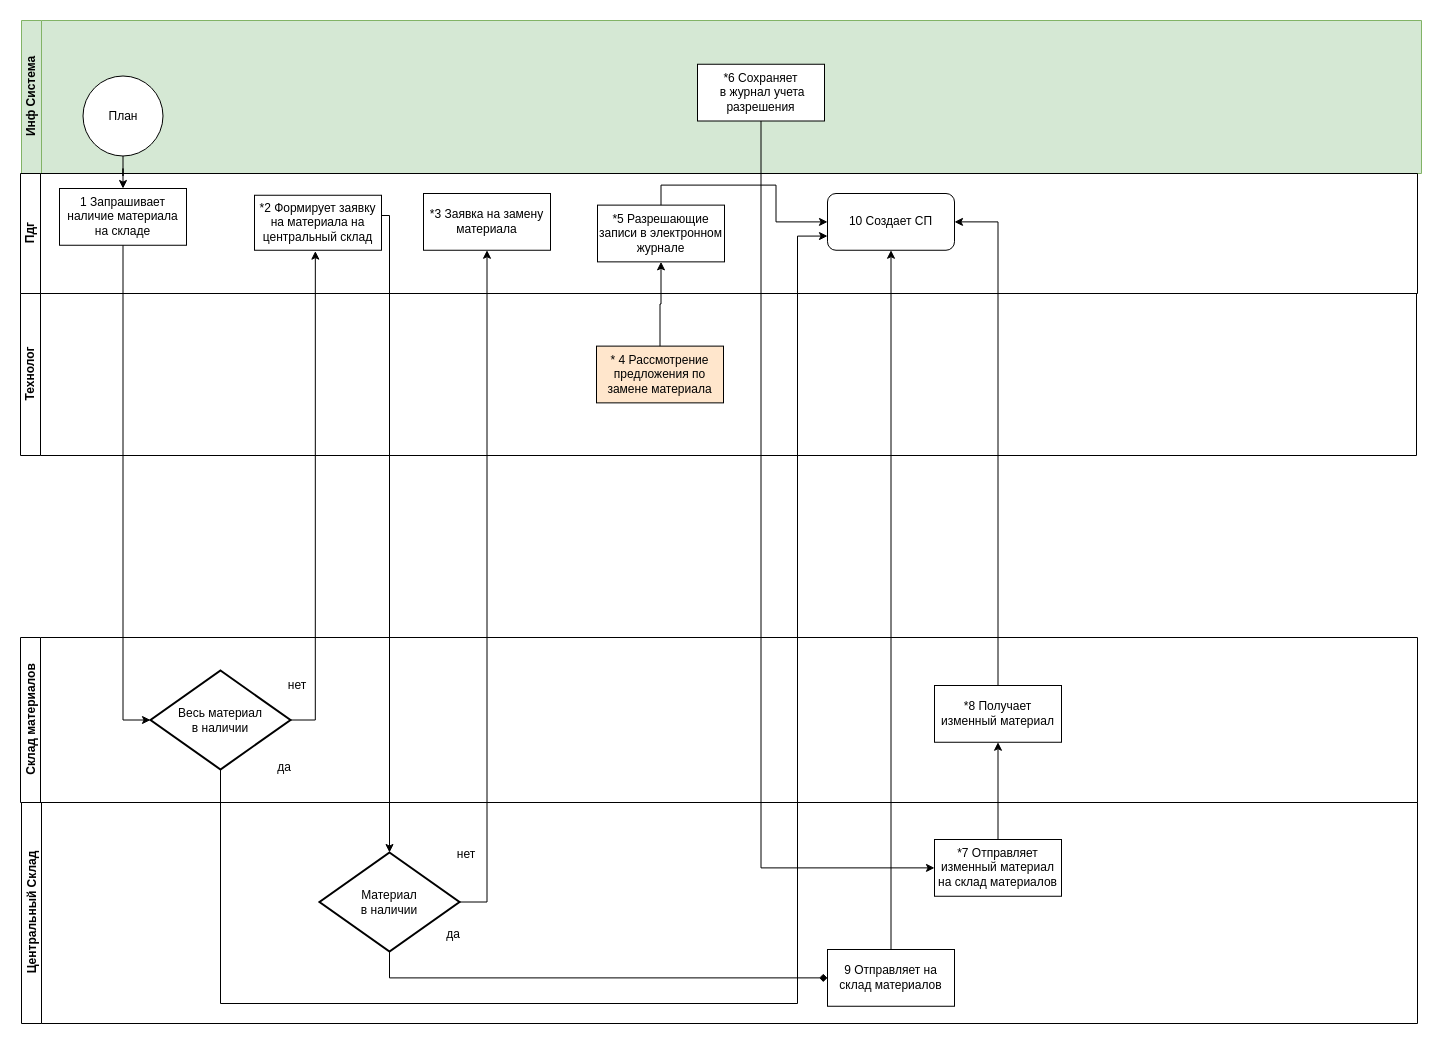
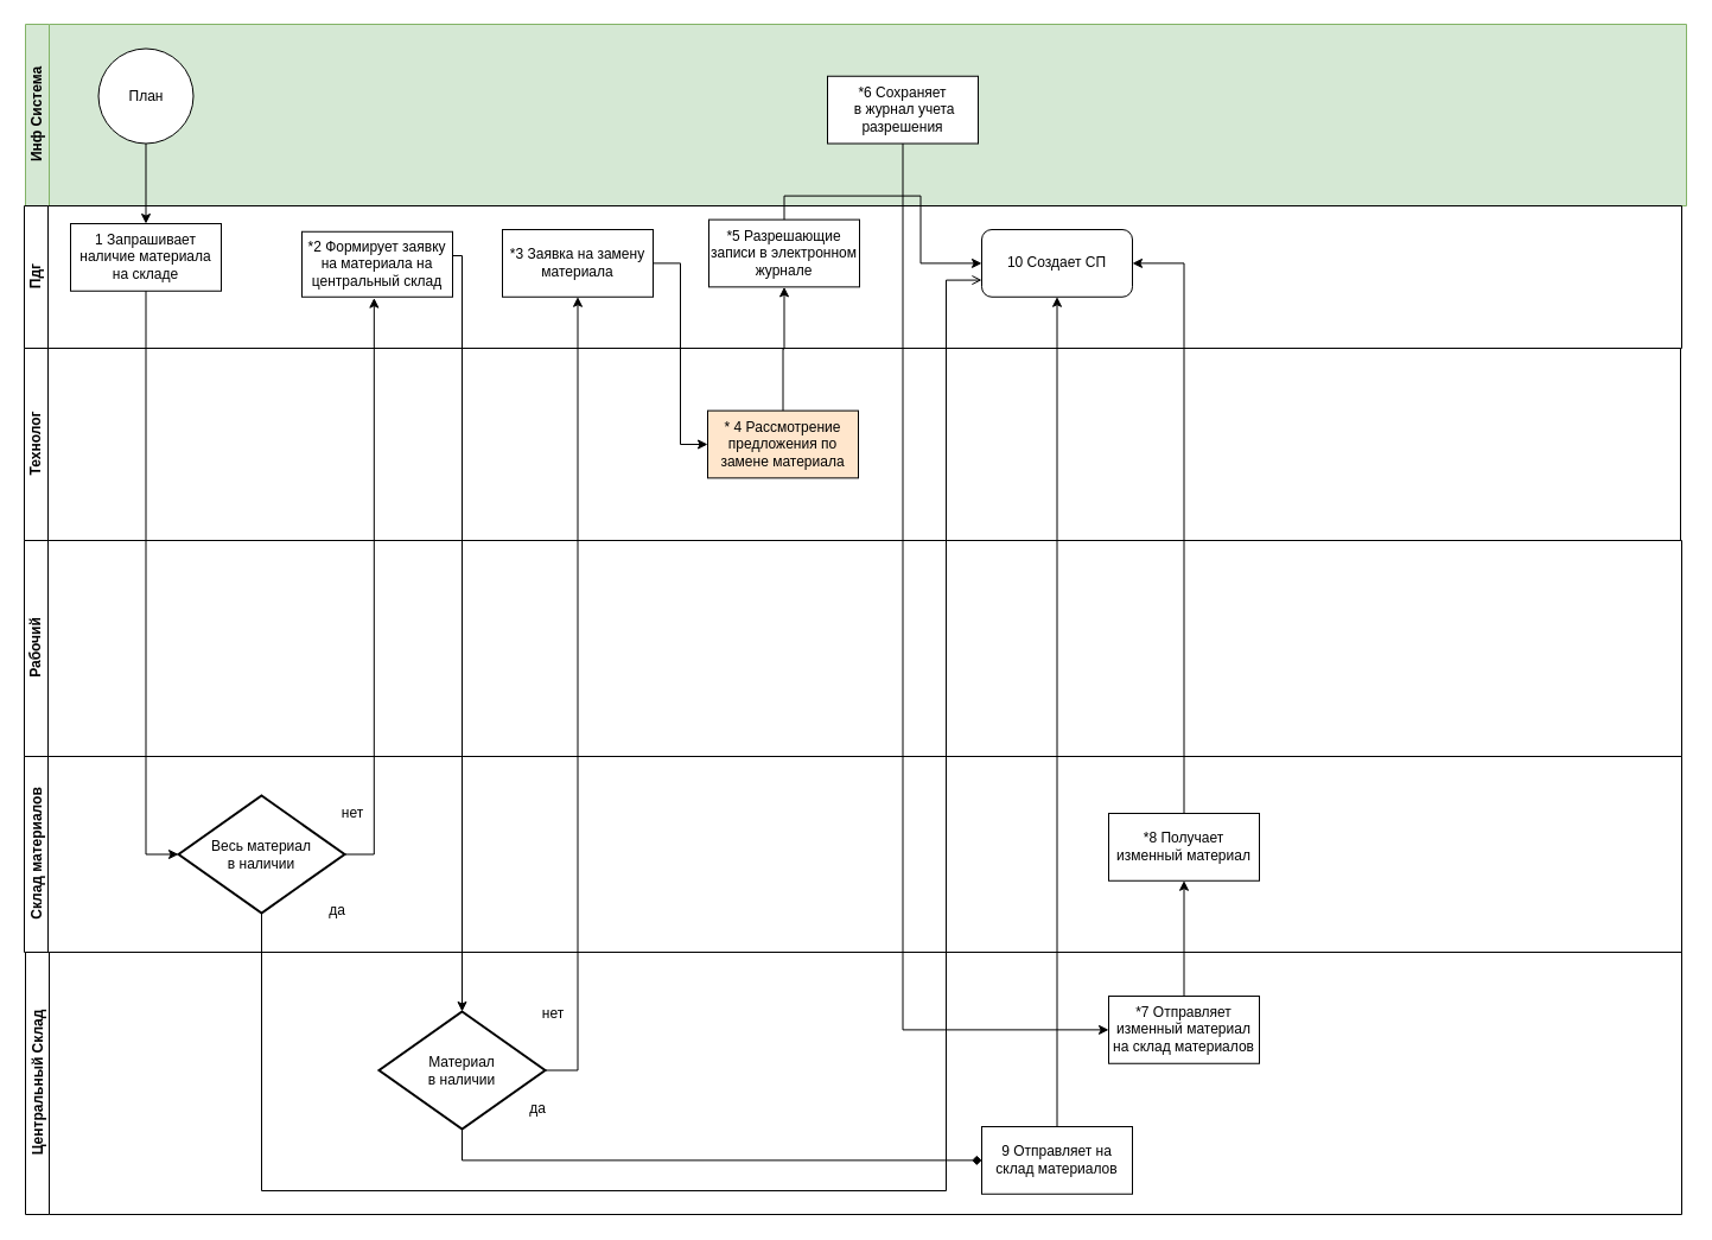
- <mxCell id="8" value="План" style="ellipse;whiteSpace=wrap;html=1;aspect=fixed;" vertex="1" parent="7"><mxGeometry x="61.5" y="55.5" width="80" height="80" as="geometry" /></mxCell>
+ <mxCell id="8" value="План" style="ellipse;whiteSpace=wrap;html=1;aspect=fixed;" vertex="1" parent="7"><mxGeometry x="61.5" y="20.5" width="80" height="80" as="geometry" /></mxCell>
- <mxCell id="16" value="*5 Разрешающие записи в электронном журнале" style="rounded=0;whiteSpace=wrap;html=1;fontFamily=Helvetica;fontSize=12;fontColor=#000000;align=center;" vertex="1" parent="13"><mxGeometry x="577" y="31.62" width="127" height="56.75" as="geometry" /></mxCell>
+ <mxCell id="16" value="*5 Разрешающие записи в электронном журнале" style="rounded=0;whiteSpace=wrap;html=1;fontFamily=Helvetica;fontSize=12;fontColor=#000000;align=center;" vertex="1" parent="13"><mxGeometry x="577" y="11.62" width="127" height="56.75" as="geometry" /></mxCell>
- <mxCell id="27" style="edgeStyle=orthogonalEdgeStyle;rounded=0;orthogonalLoop=1;jettySize=auto;html=1;exitX=0.5;exitY=1;exitDx=0;exitDy=0;exitPerimeter=0;entryX=0;entryY=0.75;entryDx=0;entryDy=0;" edge="1" parent="1" source="3" target="17"><mxGeometry relative="1" as="geometry"><mxPoint x="722" y="235" as="targetPoint" /><Array as="points"><mxPoint x="220" y="1003" /><mxPoint x="797" y="1003" /><mxPoint x="797" y="236" /></Array></mxGeometry></mxCell>
+ <mxCell id="27" style="edgeStyle=orthogonalEdgeStyle;rounded=0;orthogonalLoop=1;jettySize=auto;html=1;exitX=0.5;exitY=1;exitDx=0;exitDy=0;exitPerimeter=0;entryX=0;entryY=0.75;entryDx=0;entryDy=0;endArrow=open;" edge="1" parent="1" source="3" target="17"><mxGeometry relative="1" as="geometry"><mxPoint x="722" y="235" as="targetPoint" /><Array as="points"><mxPoint x="220" y="1003" /><mxPoint x="797" y="1003" /><mxPoint x="797" y="236" /></Array></mxGeometry></mxCell>
+ <mxCell id="38" style="edgeStyle=orthogonalEdgeStyle;rounded=0;orthogonalLoop=1;jettySize=auto;html=1;exitX=1;exitY=0.5;exitDx=0;exitDy=0;entryX=0;entryY=0.5;entryDx=0;entryDy=0;" edge="1" parent="1" source="18" target="11"><mxGeometry relative="1" as="geometry" /></mxCell>
+ <mxCell id="12" value="Рабочий&lt;br&gt;" style="swimlane;html=1;startSize=20;horizontal=0;" vertex="1" parent="1"><mxGeometry x="20" y="455" width="1397" height="182" as="geometry" /></mxCell>
